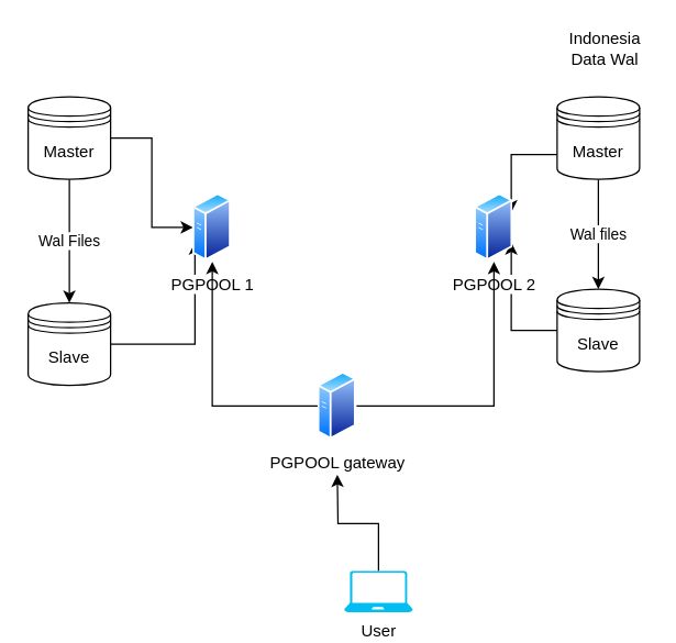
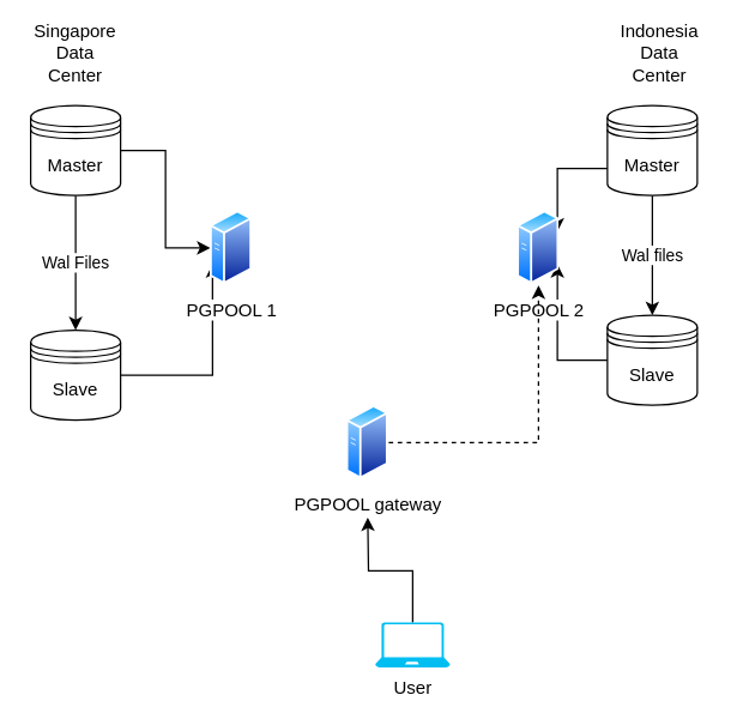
+ <mxCell id="8" value="Singapore Data Center" style="text;html=1;strokeColor=none;fillColor=none;align=center;verticalAlign=middle;whiteSpace=wrap;rounded=0;" vertex="1" parent="1"><mxGeometry x="20" y="20" width="60" height="30" as="geometry" /></mxCell>
- <mxCell id="15" value="Indonesia Data Wal" style="text;html=1;strokeColor=none;fillColor=none;align=center;verticalAlign=middle;whiteSpace=wrap;rounded=0;" vertex="1" parent="1"><mxGeometry x="410" y="20" width="60" height="30" as="geometry" /></mxCell>
+ <mxCell id="15" value="Indonesia Data Center" style="text;html=1;strokeColor=none;fillColor=none;align=center;verticalAlign=middle;whiteSpace=wrap;rounded=0;" vertex="1" parent="1"><mxGeometry x="410" y="20" width="60" height="30" as="geometry" /></mxCell>
- <mxCell id="18" style="edgeStyle=orthogonalEdgeStyle;rounded=0;orthogonalLoop=1;jettySize=auto;html=1;exitX=0;exitY=0.5;exitDx=0;exitDy=0;entryX=0.5;entryY=1;entryDx=0;entryDy=0;" edge="1" parent="1" source="20" target="7"><mxGeometry relative="1" as="geometry" /></mxCell>
- <mxCell id="19" style="edgeStyle=orthogonalEdgeStyle;rounded=0;orthogonalLoop=1;jettySize=auto;html=1;exitX=1;exitY=0.5;exitDx=0;exitDy=0;entryX=0.5;entryY=1;entryDx=0;entryDy=0;" edge="1" parent="1" source="20" target="14"><mxGeometry relative="1" as="geometry" /></mxCell>
+ <mxCell id="19" style="edgeStyle=orthogonalEdgeStyle;rounded=0;orthogonalLoop=1;jettySize=auto;html=1;exitX=1;exitY=0.5;exitDx=0;exitDy=0;entryX=0.5;entryY=1;entryDx=0;entryDy=0;dashed=1;" edge="1" parent="1" source="20" target="14"><mxGeometry relative="1" as="geometry" /></mxCell>
